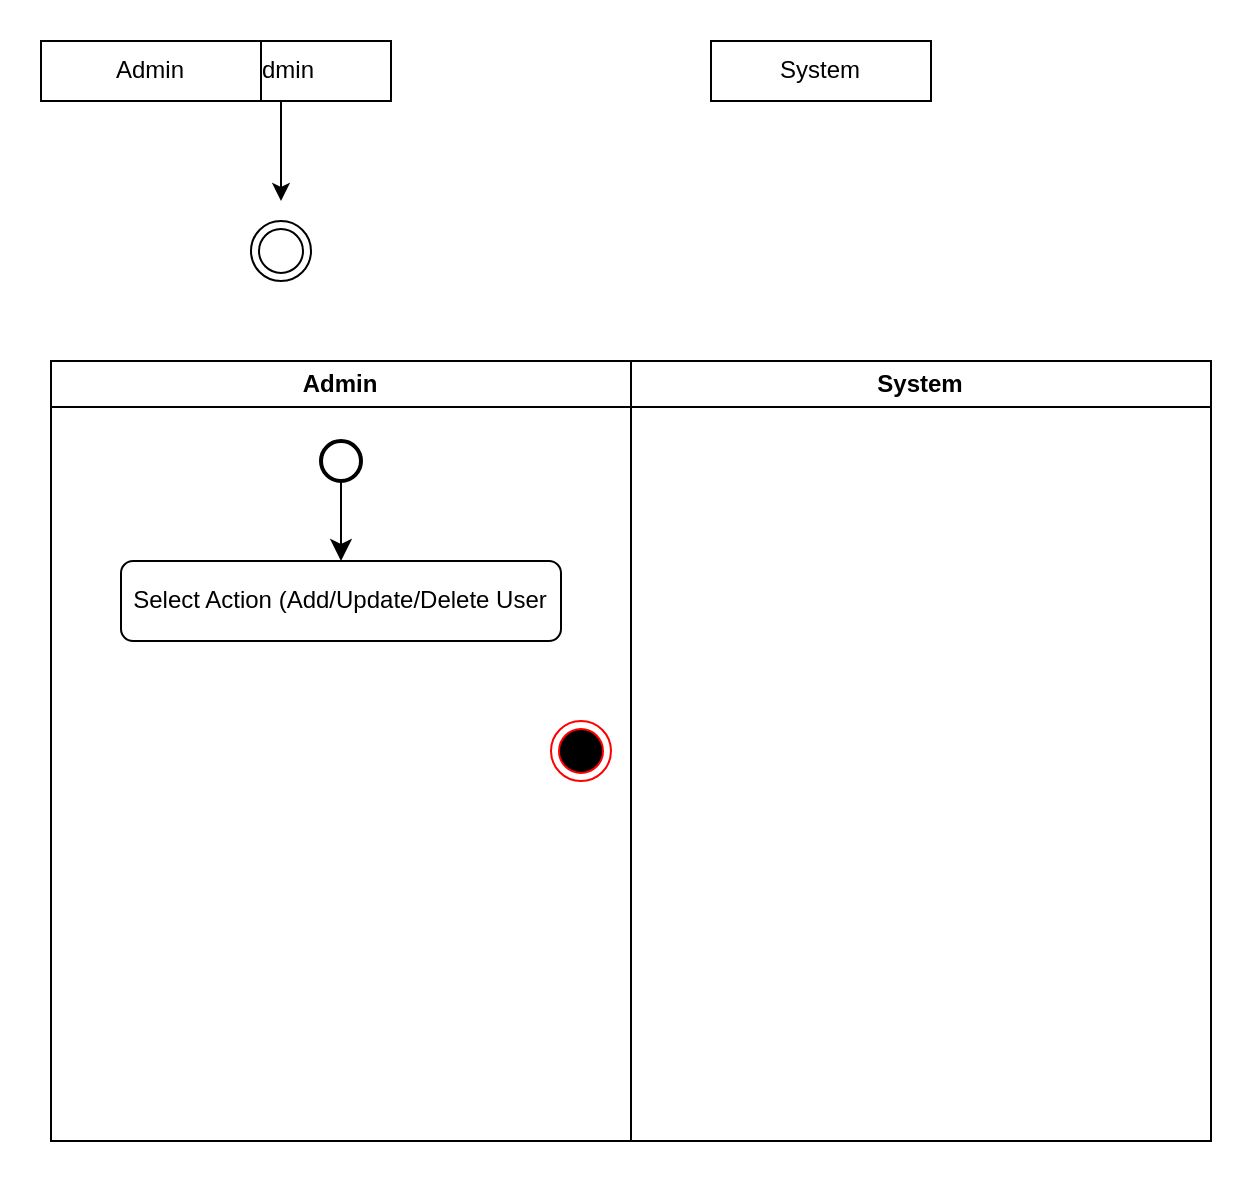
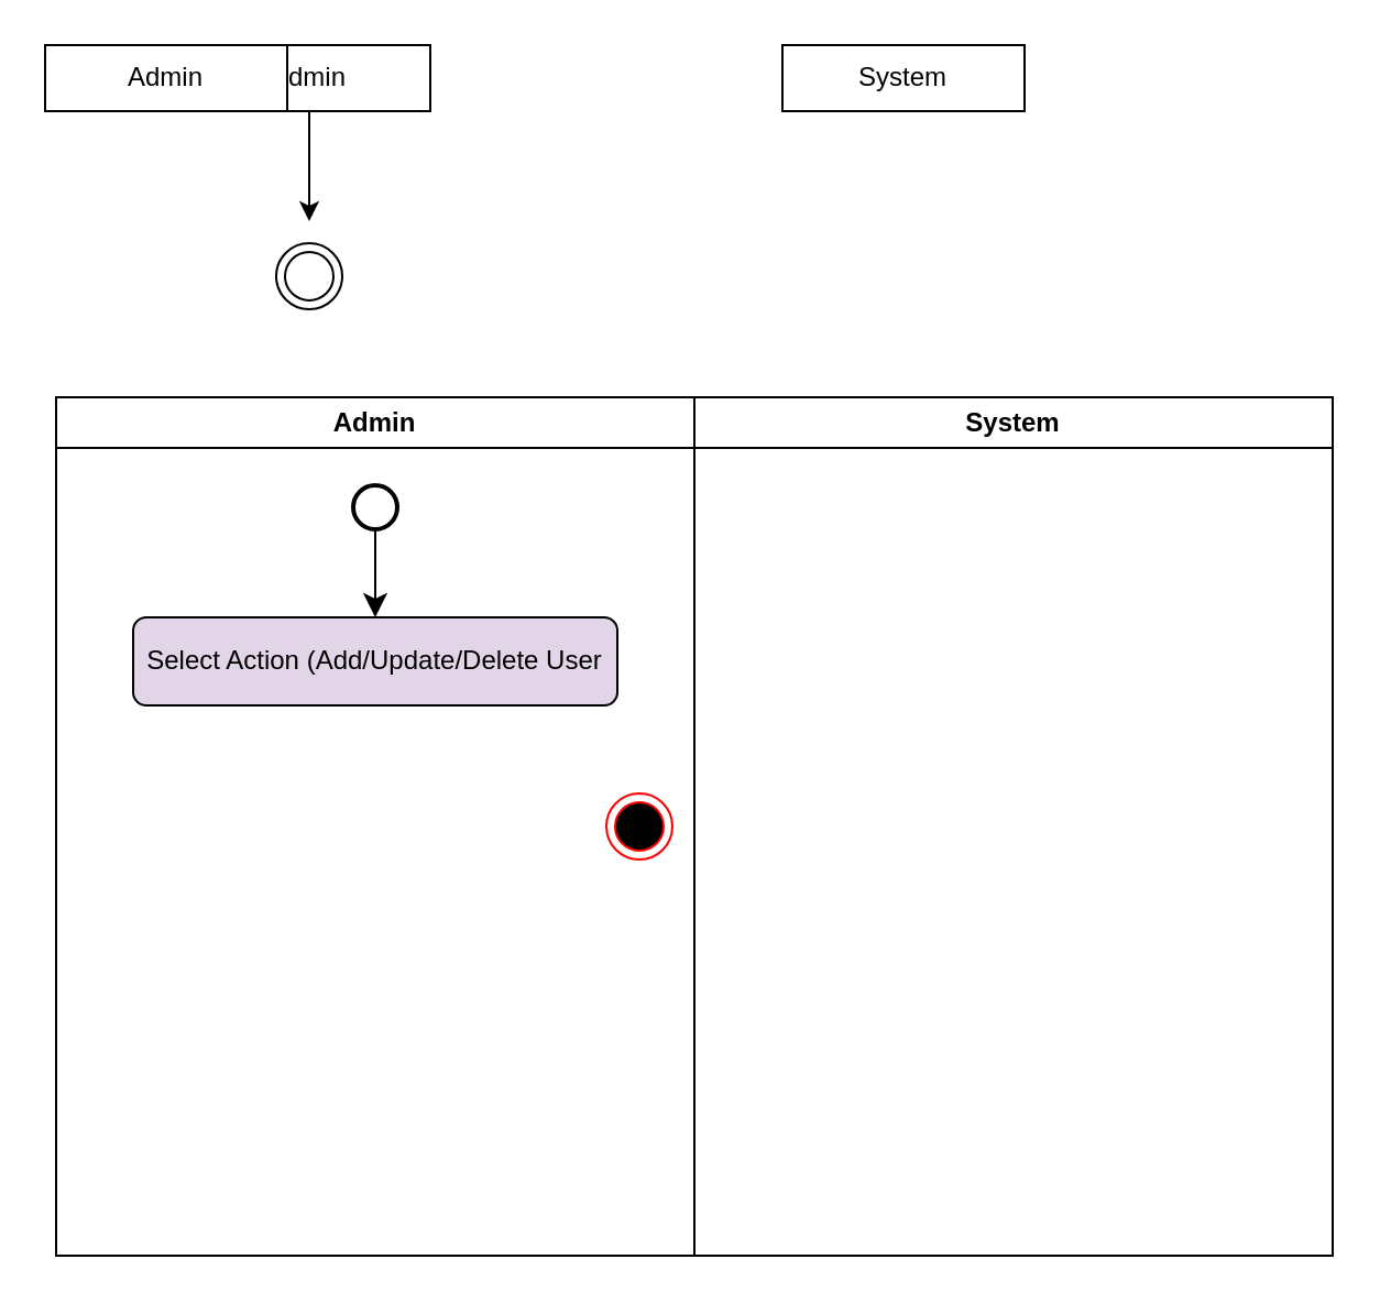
- <mxCell id="7" value="Select Action (Add/Update/Delete User" style="rounded=1;whiteSpace=wrap;html=1;" vertex="1" parent="6"><mxGeometry x="35" y="100" width="220" height="40" as="geometry" /></mxCell>
+ <mxCell id="7" value="Select Action (Add/Update/Delete User" style="rounded=1;whiteSpace=wrap;html=1;fillColor=#e1d5e7;" vertex="1" parent="6"><mxGeometry x="35" y="100" width="220" height="40" as="geometry" /></mxCell>
